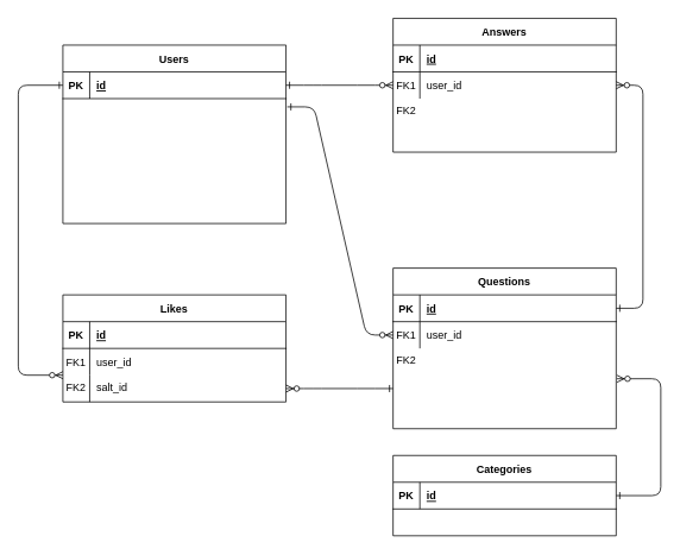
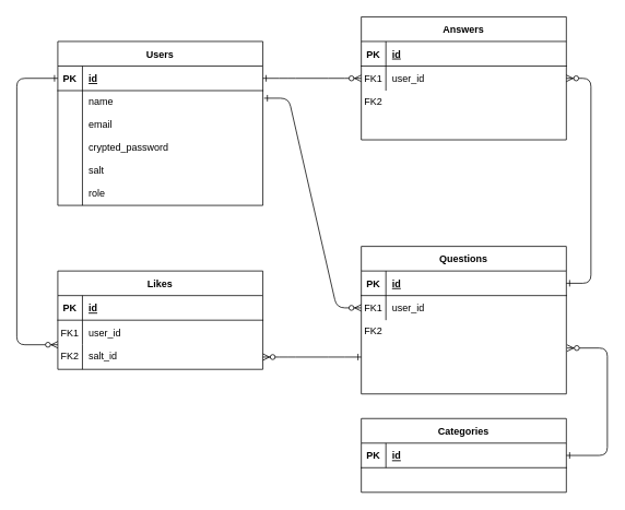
+ <mxCell id="27" value="name&#10;&#10;email&#10;&#10;crypted_password&#10;&#10;salt&#10;&#10;role" style="shape=partialRectangle;overflow=hidden;connectable=0;fillColor=none;top=0;left=0;bottom=0;right=0;align=left;spacingLeft=6;verticalAlign=top;" vertex="1" parent="25"><mxGeometry x="30" width="220" height="140" as="geometry"><mxRectangle width="220" height="140" as="alternateBounds" /></mxGeometry></mxCell>
